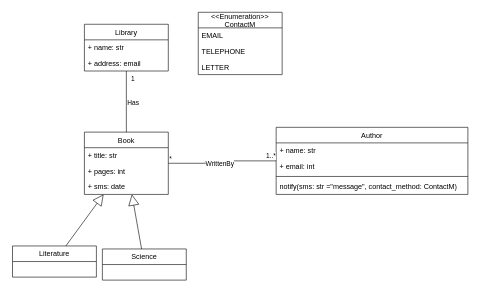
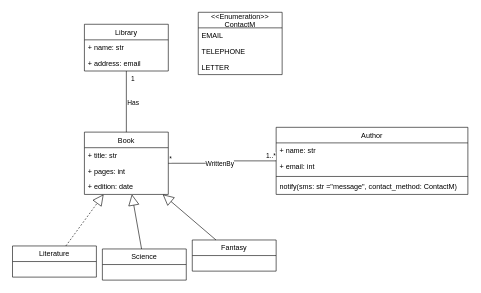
- <mxCell id="8" value="+ sms: date" style="text;strokeColor=none;fillColor=none;align=left;verticalAlign=top;spacingLeft=4;spacingRight=4;overflow=hidden;rotatable=0;points=[[0,0.5],[1,0.5]];portConstraint=eastwest;" vertex="1" parent="5"><mxGeometry y="78" width="140" height="26" as="geometry" /></mxCell>
+ <mxCell id="8" value="+ edition: date" style="text;strokeColor=none;fillColor=none;align=left;verticalAlign=top;spacingLeft=4;spacingRight=4;overflow=hidden;rotatable=0;points=[[0,0.5],[1,0.5]];portConstraint=eastwest;" vertex="1" parent="5"><mxGeometry y="78" width="140" height="26" as="geometry" /></mxCell>
+ <mxCell id="23" value="" style="endArrow=block;endSize=16;endFill=0;html=1;" edge="1" parent="1" source="20" target="5"><mxGeometry width="160" relative="1" as="geometry"><mxPoint x="284.09" y="519" as="sourcePoint" /><mxPoint x="269.999" y="333" as="targetPoint" /></mxGeometry></mxCell>
- <mxCell id="21" value="" style="endArrow=block;endSize=16;endFill=0;html=1;" edge="1" parent="1" source="18" target="5"><mxGeometry width="160" relative="1" as="geometry"><mxPoint x="100" y="430" as="sourcePoint" /><mxPoint x="500" y="270" as="targetPoint" /></mxGeometry></mxCell>
+ <mxCell id="21" value="" style="endArrow=block;endSize=16;endFill=0;html=1;dashed=1;" edge="1" parent="1" source="18" target="5"><mxGeometry width="160" relative="1" as="geometry"><mxPoint x="100" y="430" as="sourcePoint" /><mxPoint x="500" y="270" as="targetPoint" /></mxGeometry></mxCell>
+ <mxCell id="20" value="Fantasy" style="swimlane;fontStyle=0;childLayout=stackLayout;horizontal=1;startSize=26;fillColor=none;horizontalStack=0;resizeParent=1;resizeParentMax=0;resizeLast=0;collapsible=1;marginBottom=0;" vertex="1" parent="1"><mxGeometry x="320" y="400" width="140" height="52" as="geometry" /></mxCell>
